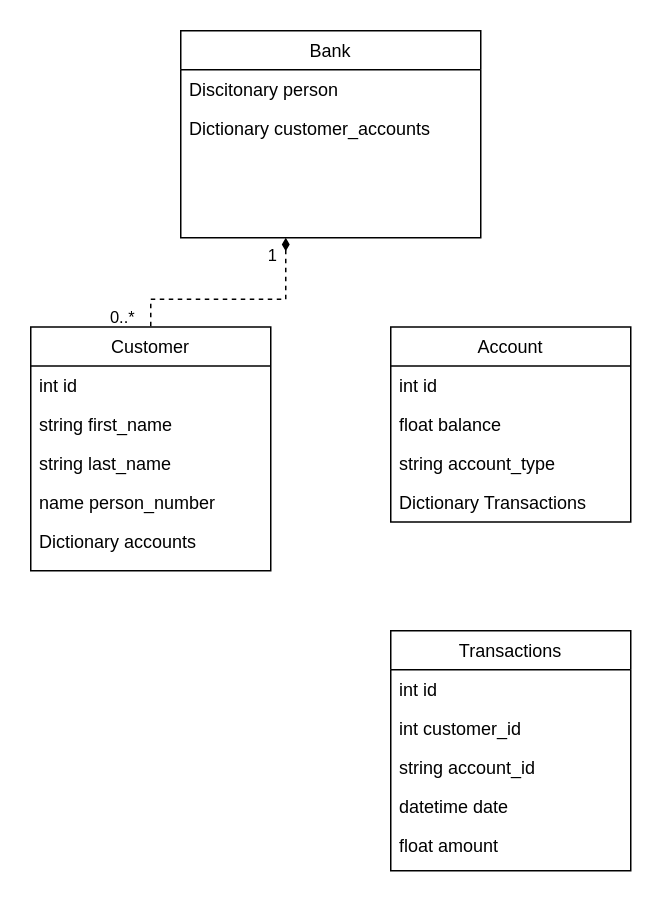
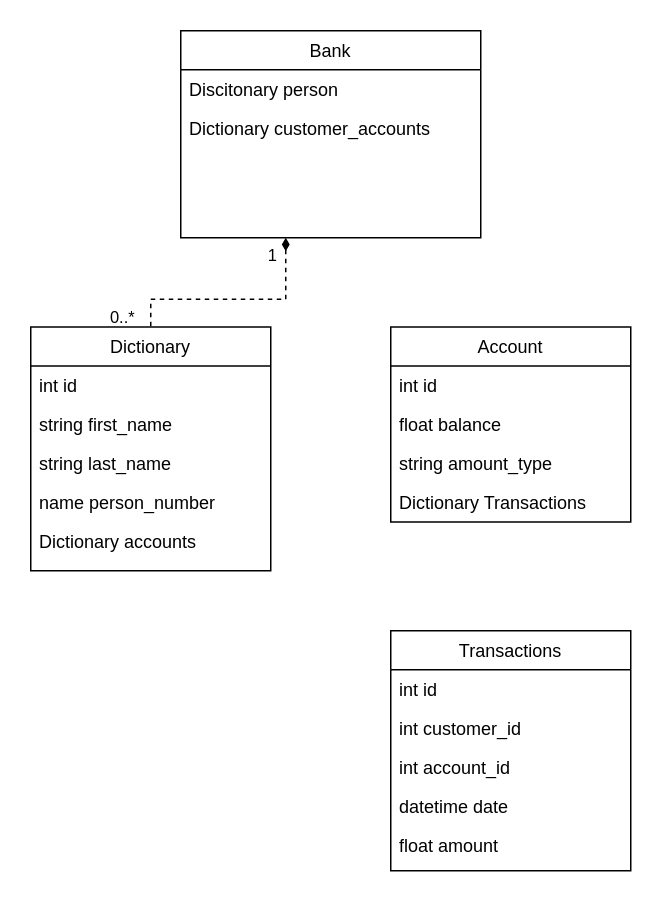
- <mxCell id="13" value="Customer" style="swimlane;fontStyle=0;align=center;verticalAlign=top;childLayout=stackLayout;horizontal=1;startSize=26;horizontalStack=0;resizeParent=1;resizeLast=0;collapsible=1;marginBottom=0;rounded=0;shadow=0;strokeWidth=1;" parent="1" vertex="1"><mxGeometry x="20" y="217.5" width="160" height="162.5" as="geometry"><mxRectangle x="230" y="140" width="160" height="26" as="alternateBounds" /></mxGeometry></mxCell>
+ <mxCell id="13" value="Dictionary" style="swimlane;fontStyle=0;align=center;verticalAlign=top;childLayout=stackLayout;horizontal=1;startSize=26;horizontalStack=0;resizeParent=1;resizeLast=0;collapsible=1;marginBottom=0;rounded=0;shadow=0;strokeWidth=1;" parent="1" vertex="1"><mxGeometry x="20" y="217.5" width="160" height="162.5" as="geometry"><mxRectangle x="230" y="140" width="160" height="26" as="alternateBounds" /></mxGeometry></mxCell>
- <mxCell id="11" value="string account_type" style="text;align=left;verticalAlign=top;spacingLeft=4;spacingRight=4;overflow=hidden;rotatable=0;points=[[0,0.5],[1,0.5]];portConstraint=eastwest;rounded=0;shadow=0;html=0;" parent="8" vertex="1"><mxGeometry y="78" width="160" height="26" as="geometry" /></mxCell>
+ <mxCell id="11" value="string amount_type" style="text;align=left;verticalAlign=top;spacingLeft=4;spacingRight=4;overflow=hidden;rotatable=0;points=[[0,0.5],[1,0.5]];portConstraint=eastwest;rounded=0;shadow=0;html=0;" parent="8" vertex="1"><mxGeometry y="78" width="160" height="26" as="geometry" /></mxCell>
- <mxCell id="22" value="string account_id" style="text;align=left;verticalAlign=top;spacingLeft=4;spacingRight=4;overflow=hidden;rotatable=0;points=[[0,0.5],[1,0.5]];portConstraint=eastwest;rounded=0;shadow=0;html=0;" parent="19" vertex="1"><mxGeometry y="78" width="160" height="26" as="geometry" /></mxCell>
+ <mxCell id="22" value="int account_id" style="text;align=left;verticalAlign=top;spacingLeft=4;spacingRight=4;overflow=hidden;rotatable=0;points=[[0,0.5],[1,0.5]];portConstraint=eastwest;rounded=0;shadow=0;html=0;" parent="19" vertex="1"><mxGeometry y="78" width="160" height="26" as="geometry" /></mxCell>
